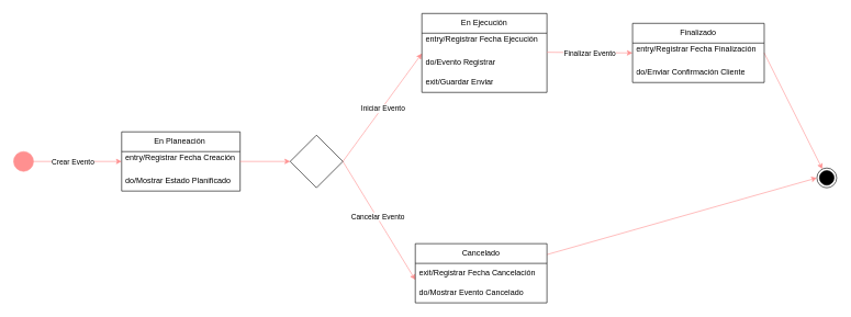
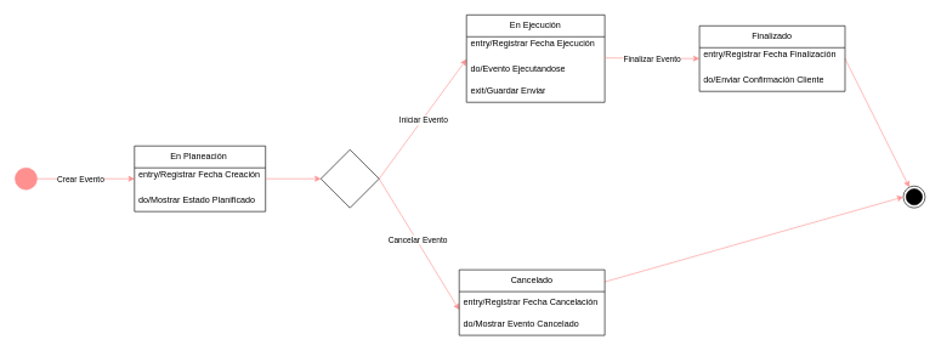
- <mxCell id="16" value="do/Evento Registrar" style="text;strokeColor=none;fillColor=none;align=left;verticalAlign=middle;spacingLeft=4;spacingRight=4;overflow=hidden;points=[[0,0.5],[1,0.5]];portConstraint=eastwest;rotatable=0;whiteSpace=wrap;html=1;" vertex="1" parent="14"><mxGeometry y="60" width="190" height="30" as="geometry" /></mxCell>
+ <mxCell id="16" value="do/Evento Ejecutandose" style="text;strokeColor=none;fillColor=none;align=left;verticalAlign=middle;spacingLeft=4;spacingRight=4;overflow=hidden;points=[[0,0.5],[1,0.5]];portConstraint=eastwest;rotatable=0;whiteSpace=wrap;html=1;" vertex="1" parent="14"><mxGeometry y="60" width="190" height="30" as="geometry" /></mxCell>
- <mxCell id="27" value="exit/Registrar Fecha Cancelación" style="text;strokeColor=none;fillColor=none;align=left;verticalAlign=middle;spacingLeft=4;spacingRight=4;overflow=hidden;points=[[0,0.5],[1,0.5]];portConstraint=eastwest;rotatable=0;whiteSpace=wrap;html=1;" vertex="1" parent="26"><mxGeometry y="30" width="200" height="30" as="geometry" /></mxCell>
+ <mxCell id="27" value="entry/Registrar Fecha Cancelación" style="text;strokeColor=none;fillColor=none;align=left;verticalAlign=middle;spacingLeft=4;spacingRight=4;overflow=hidden;points=[[0,0.5],[1,0.5]];portConstraint=eastwest;rotatable=0;whiteSpace=wrap;html=1;" vertex="1" parent="26"><mxGeometry y="30" width="200" height="30" as="geometry" /></mxCell>
